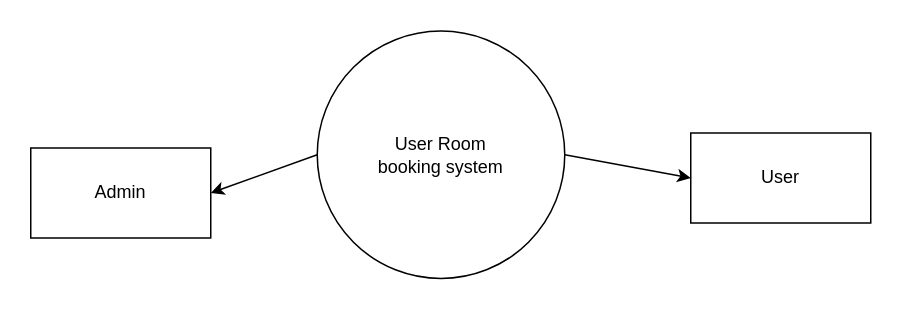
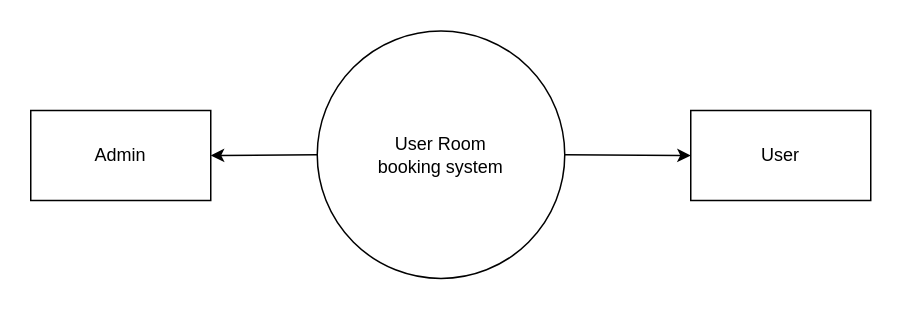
- <mxCell id="3" value="User" style="rounded=0;whiteSpace=wrap;html=1;" parent="1" vertex="1"><mxGeometry x="460" y="88" width="120" height="60" as="geometry" /></mxCell>
+ <mxCell id="3" value="User" style="rounded=0;whiteSpace=wrap;html=1;" parent="1" vertex="1"><mxGeometry x="460" y="73" width="120" height="60" as="geometry" /></mxCell>
- <mxCell id="2" value="Admin" style="rounded=0;whiteSpace=wrap;html=1;" parent="1" vertex="1"><mxGeometry x="20" y="98" width="120" height="60" as="geometry" /></mxCell>
+ <mxCell id="2" value="Admin" style="rounded=0;whiteSpace=wrap;html=1;" parent="1" vertex="1"><mxGeometry x="20" y="73" width="120" height="60" as="geometry" /></mxCell>
